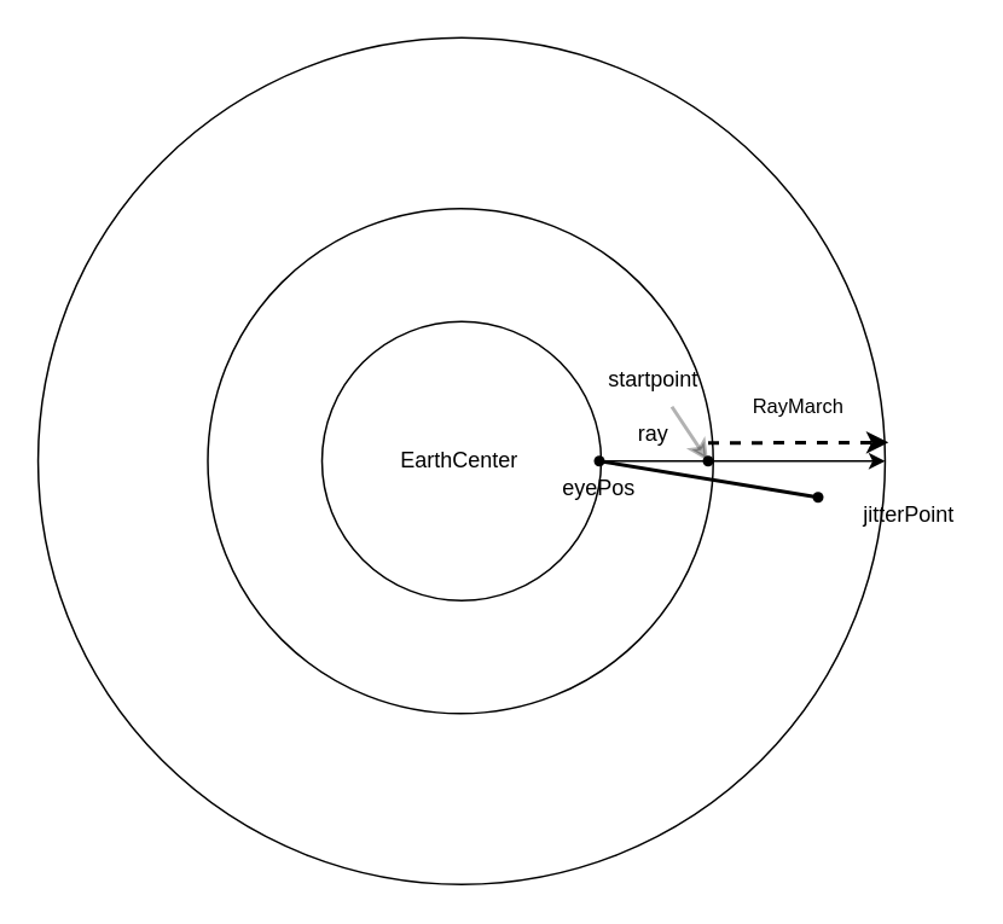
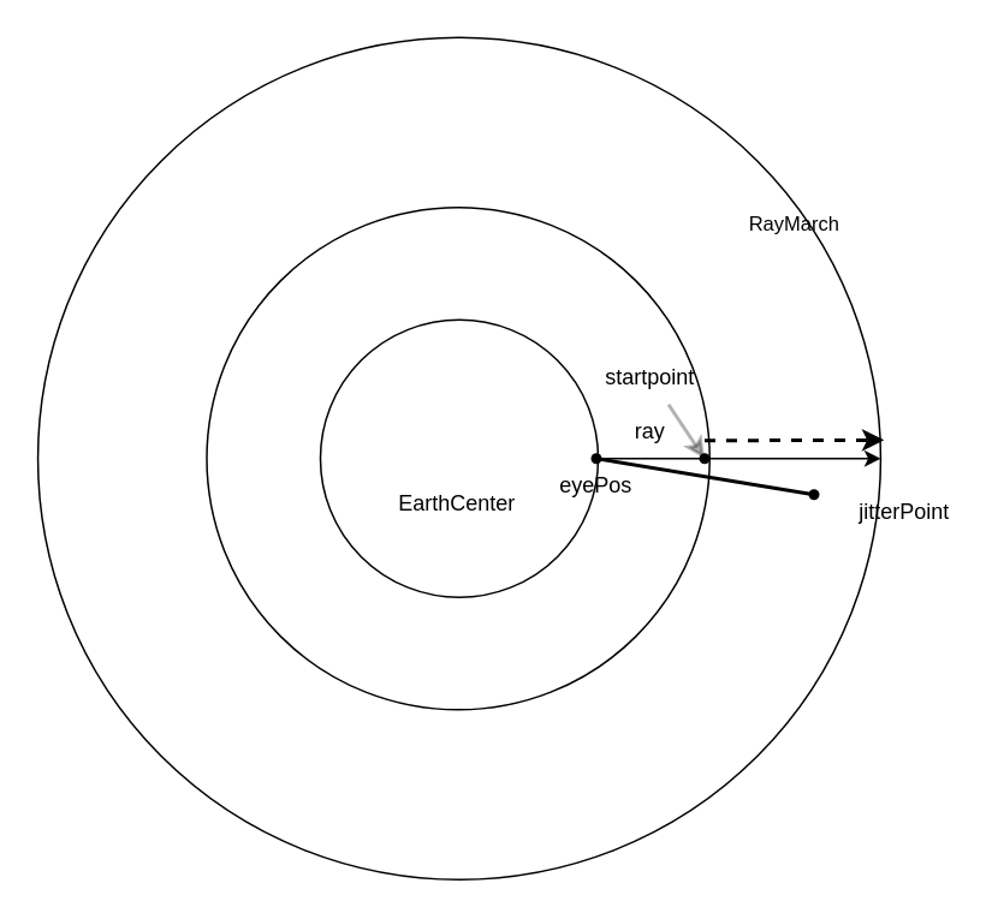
- <mxCell id="11" value="&lt;font style=&quot;font-size: 11px;&quot;&gt;RayMarch&lt;/font&gt;" style="text;html=1;strokeColor=none;fillColor=none;align=center;verticalAlign=middle;whiteSpace=wrap;rounded=0;fontSize=9;" vertex="1" parent="1"><mxGeometry x="410" y="209" width="60" height="30" as="geometry" /></mxCell>
+ <mxCell id="11" value="&lt;font style=&quot;font-size: 11px;&quot;&gt;RayMarch&lt;/font&gt;" style="text;html=1;strokeColor=none;fillColor=none;align=center;verticalAlign=middle;whiteSpace=wrap;rounded=0;fontSize=9;" vertex="1" parent="1"><mxGeometry x="410" y="109" width="60" height="30" as="geometry" /></mxCell>
- <mxCell id="5" value="EarthCenter" style="text;html=1;strokeColor=none;fillColor=none;align=center;verticalAlign=middle;whiteSpace=wrap;rounded=0;" vertex="1" parent="1"><mxGeometry x="223.41" y="239" width="60" height="30" as="geometry" /></mxCell>
+ <mxCell id="5" value="EarthCenter" style="text;html=1;strokeColor=none;fillColor=none;align=center;verticalAlign=middle;whiteSpace=wrap;rounded=0;" vertex="1" parent="1"><mxGeometry x="223.41" y="264" width="60" height="30" as="geometry" /></mxCell>
